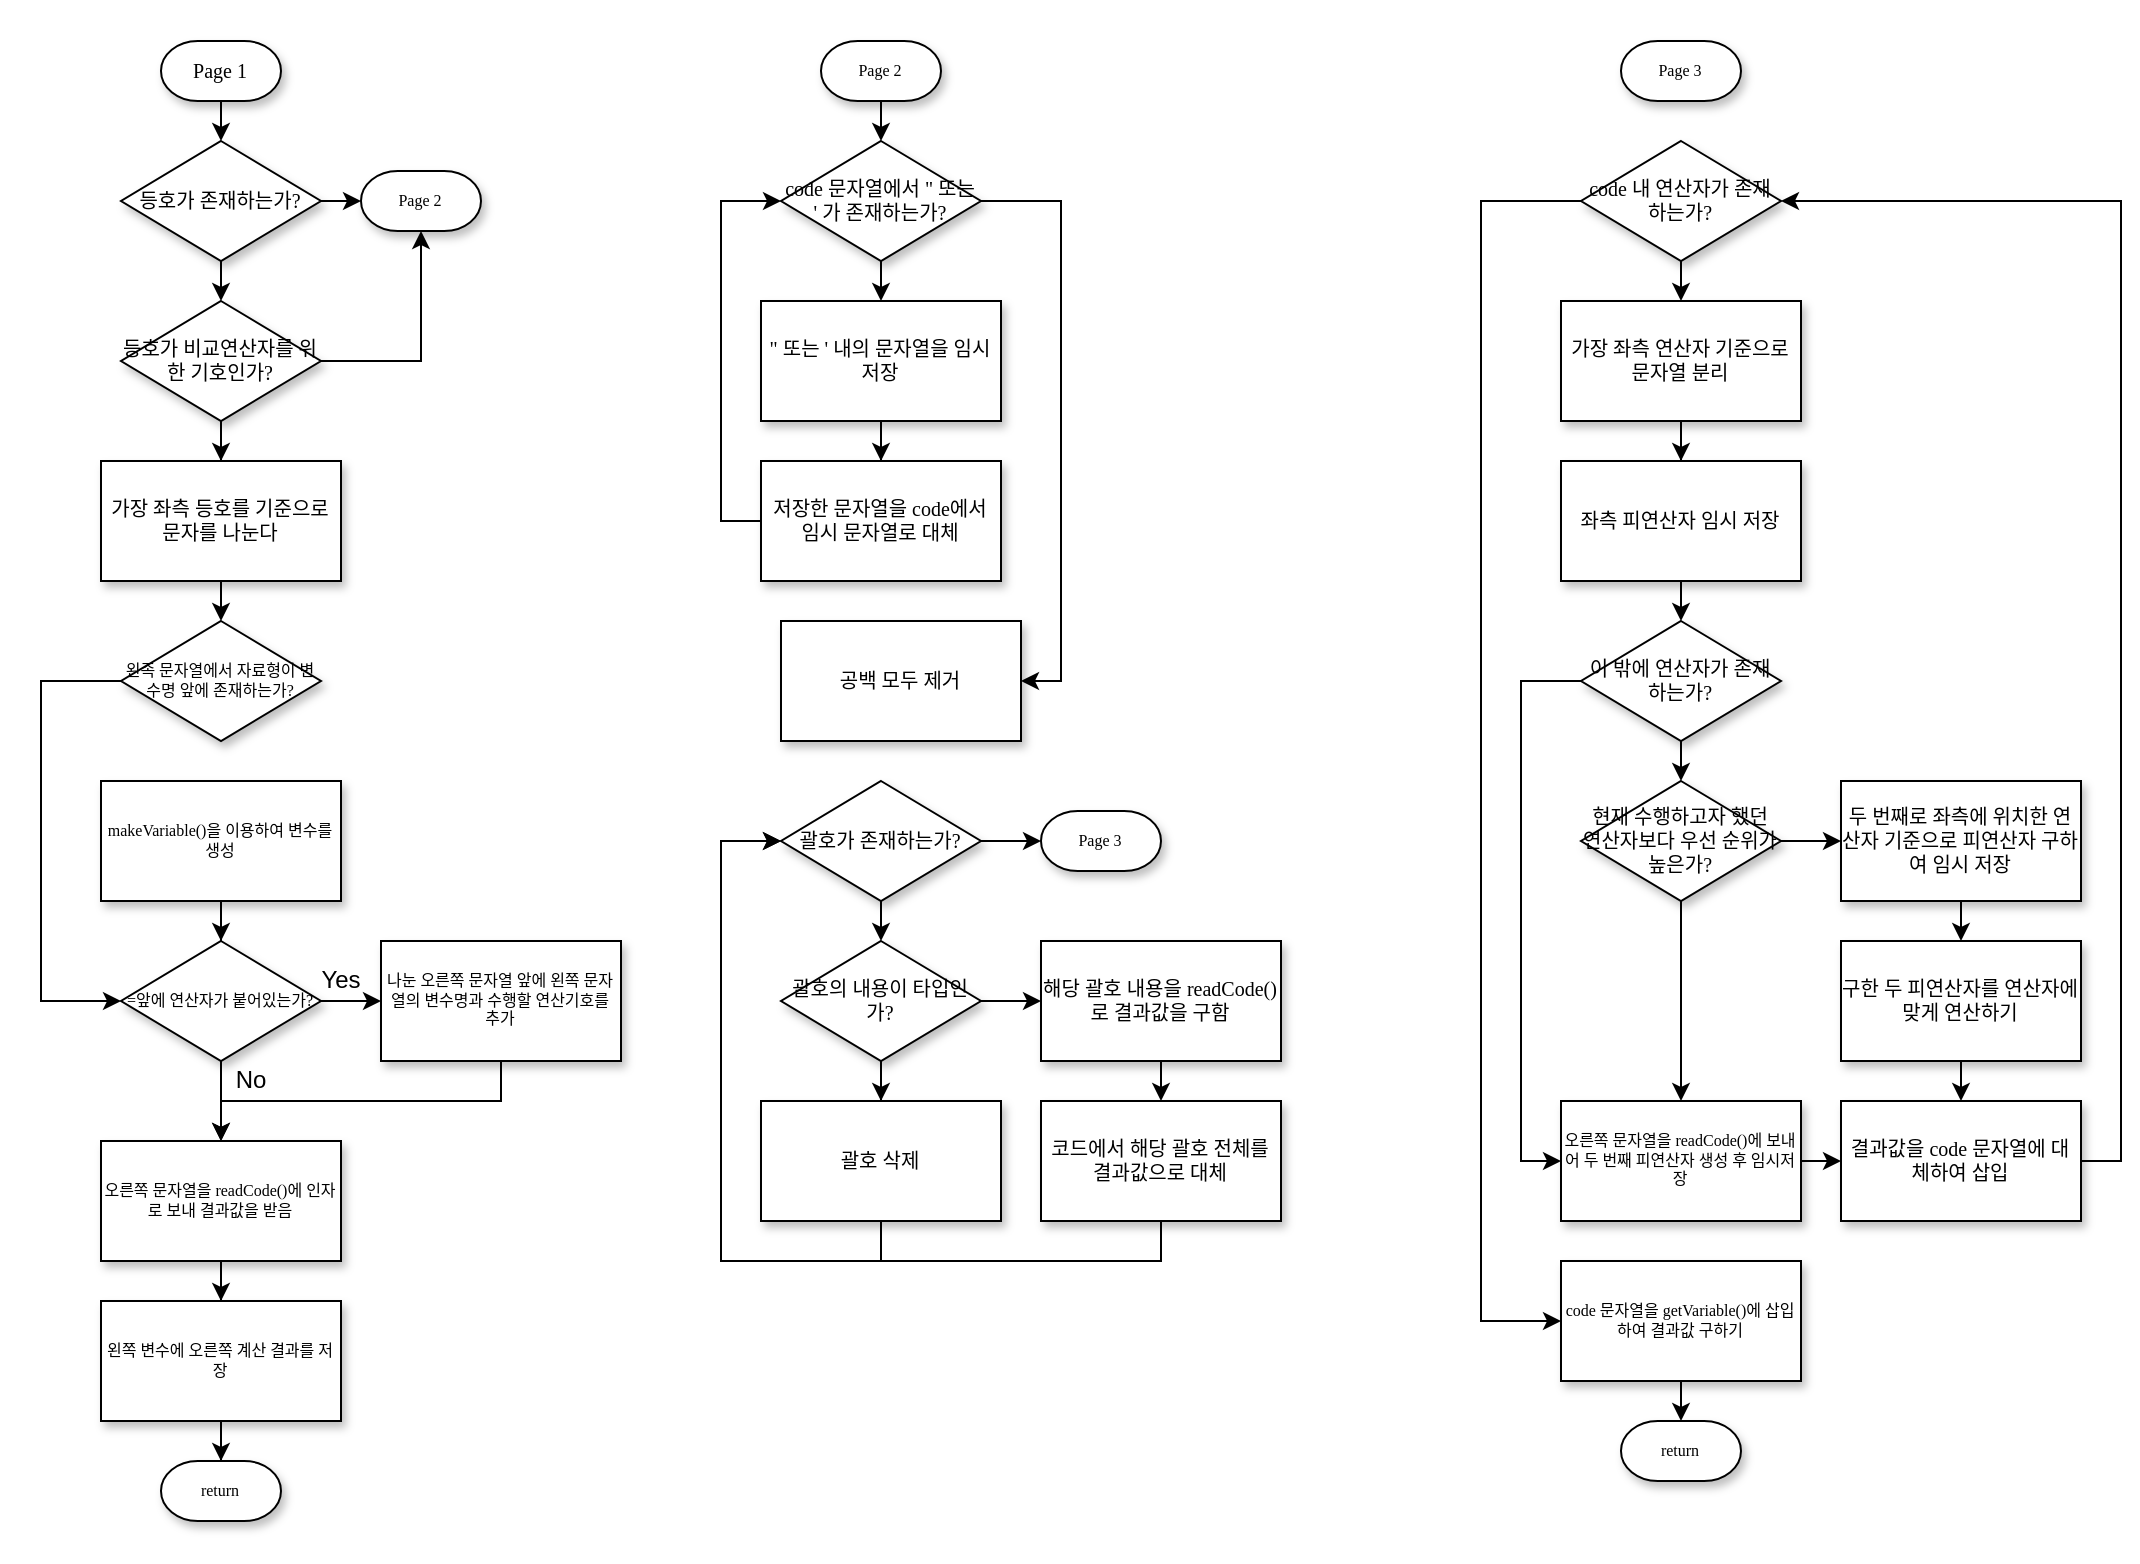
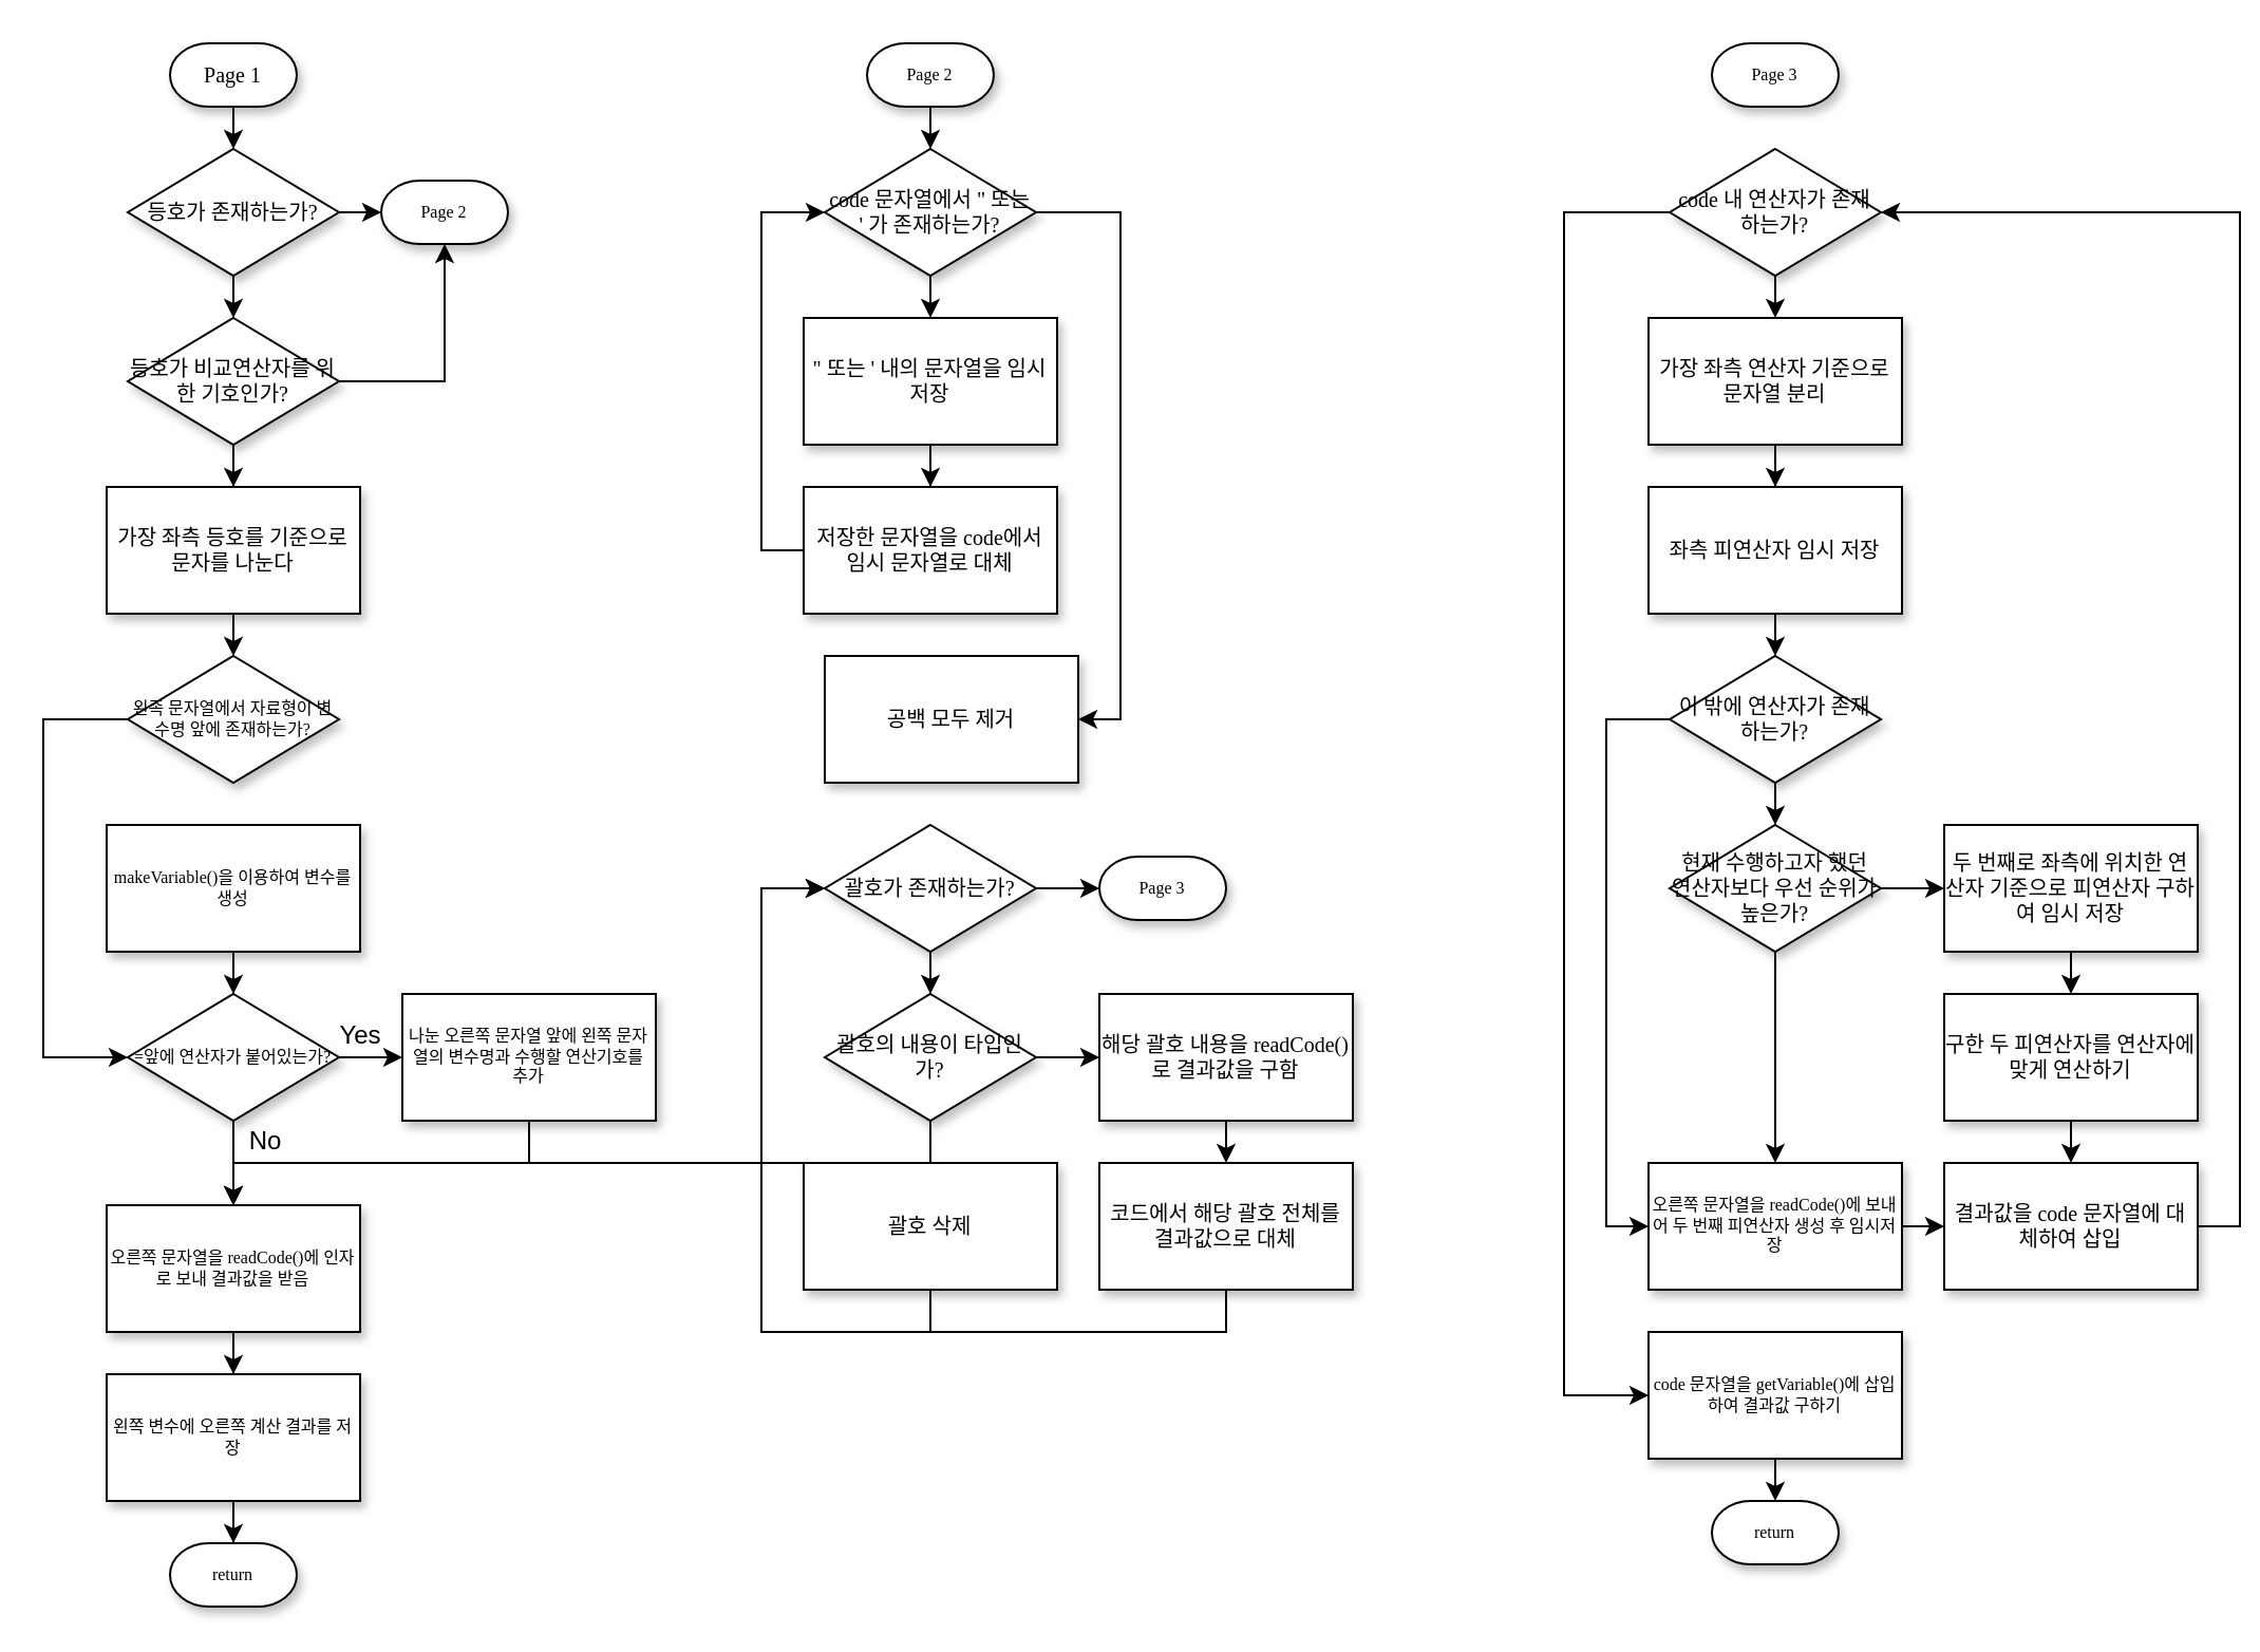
- <mxCell id="43" style="edgeStyle=orthogonalEdgeStyle;rounded=0;orthogonalLoop=1;jettySize=auto;html=1;exitX=0.5;exitY=1;exitDx=0;exitDy=0;" edge="1" parent="1" source="44" target="46"><mxGeometry relative="1" as="geometry" /></mxCell>
+ <mxCell id="43" style="edgeStyle=orthogonalEdgeStyle;rounded=0;orthogonalLoop=1;jettySize=auto;html=1;exitX=0.5;exitY=1;exitDx=0;exitDy=0;" edge="1" parent="1" source="44" target="17"><mxGeometry relative="1" as="geometry" /></mxCell>
